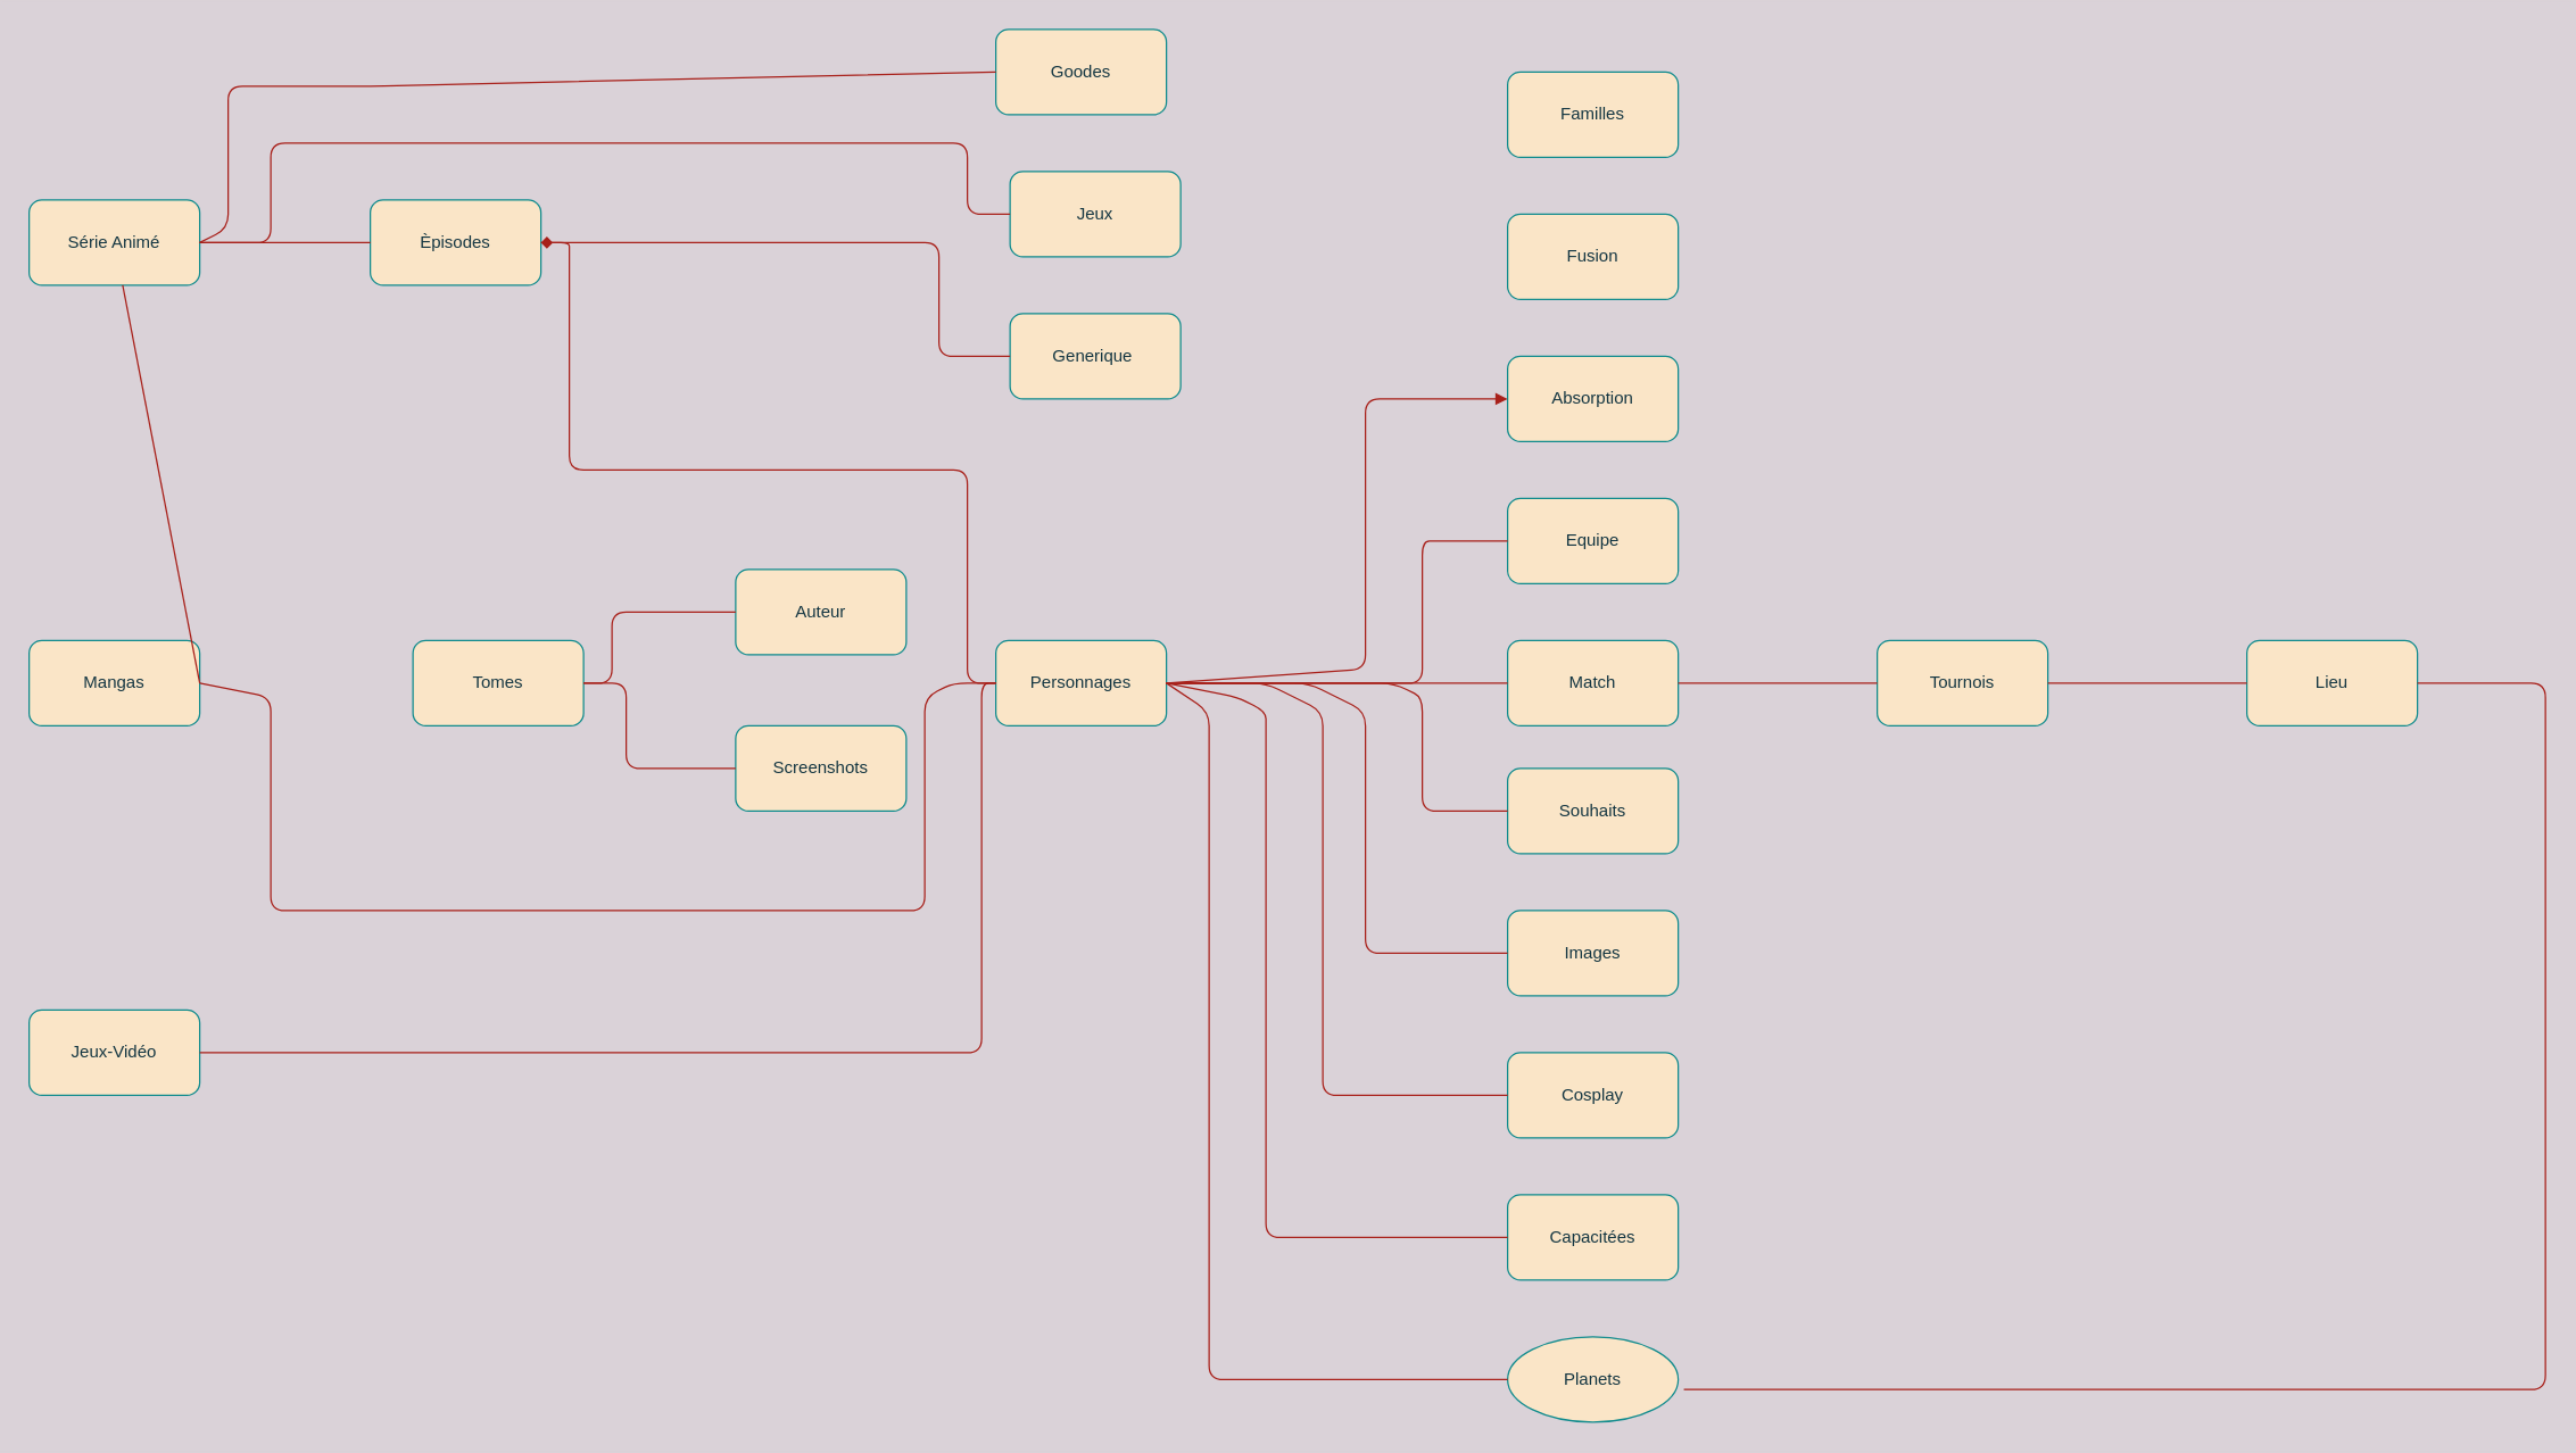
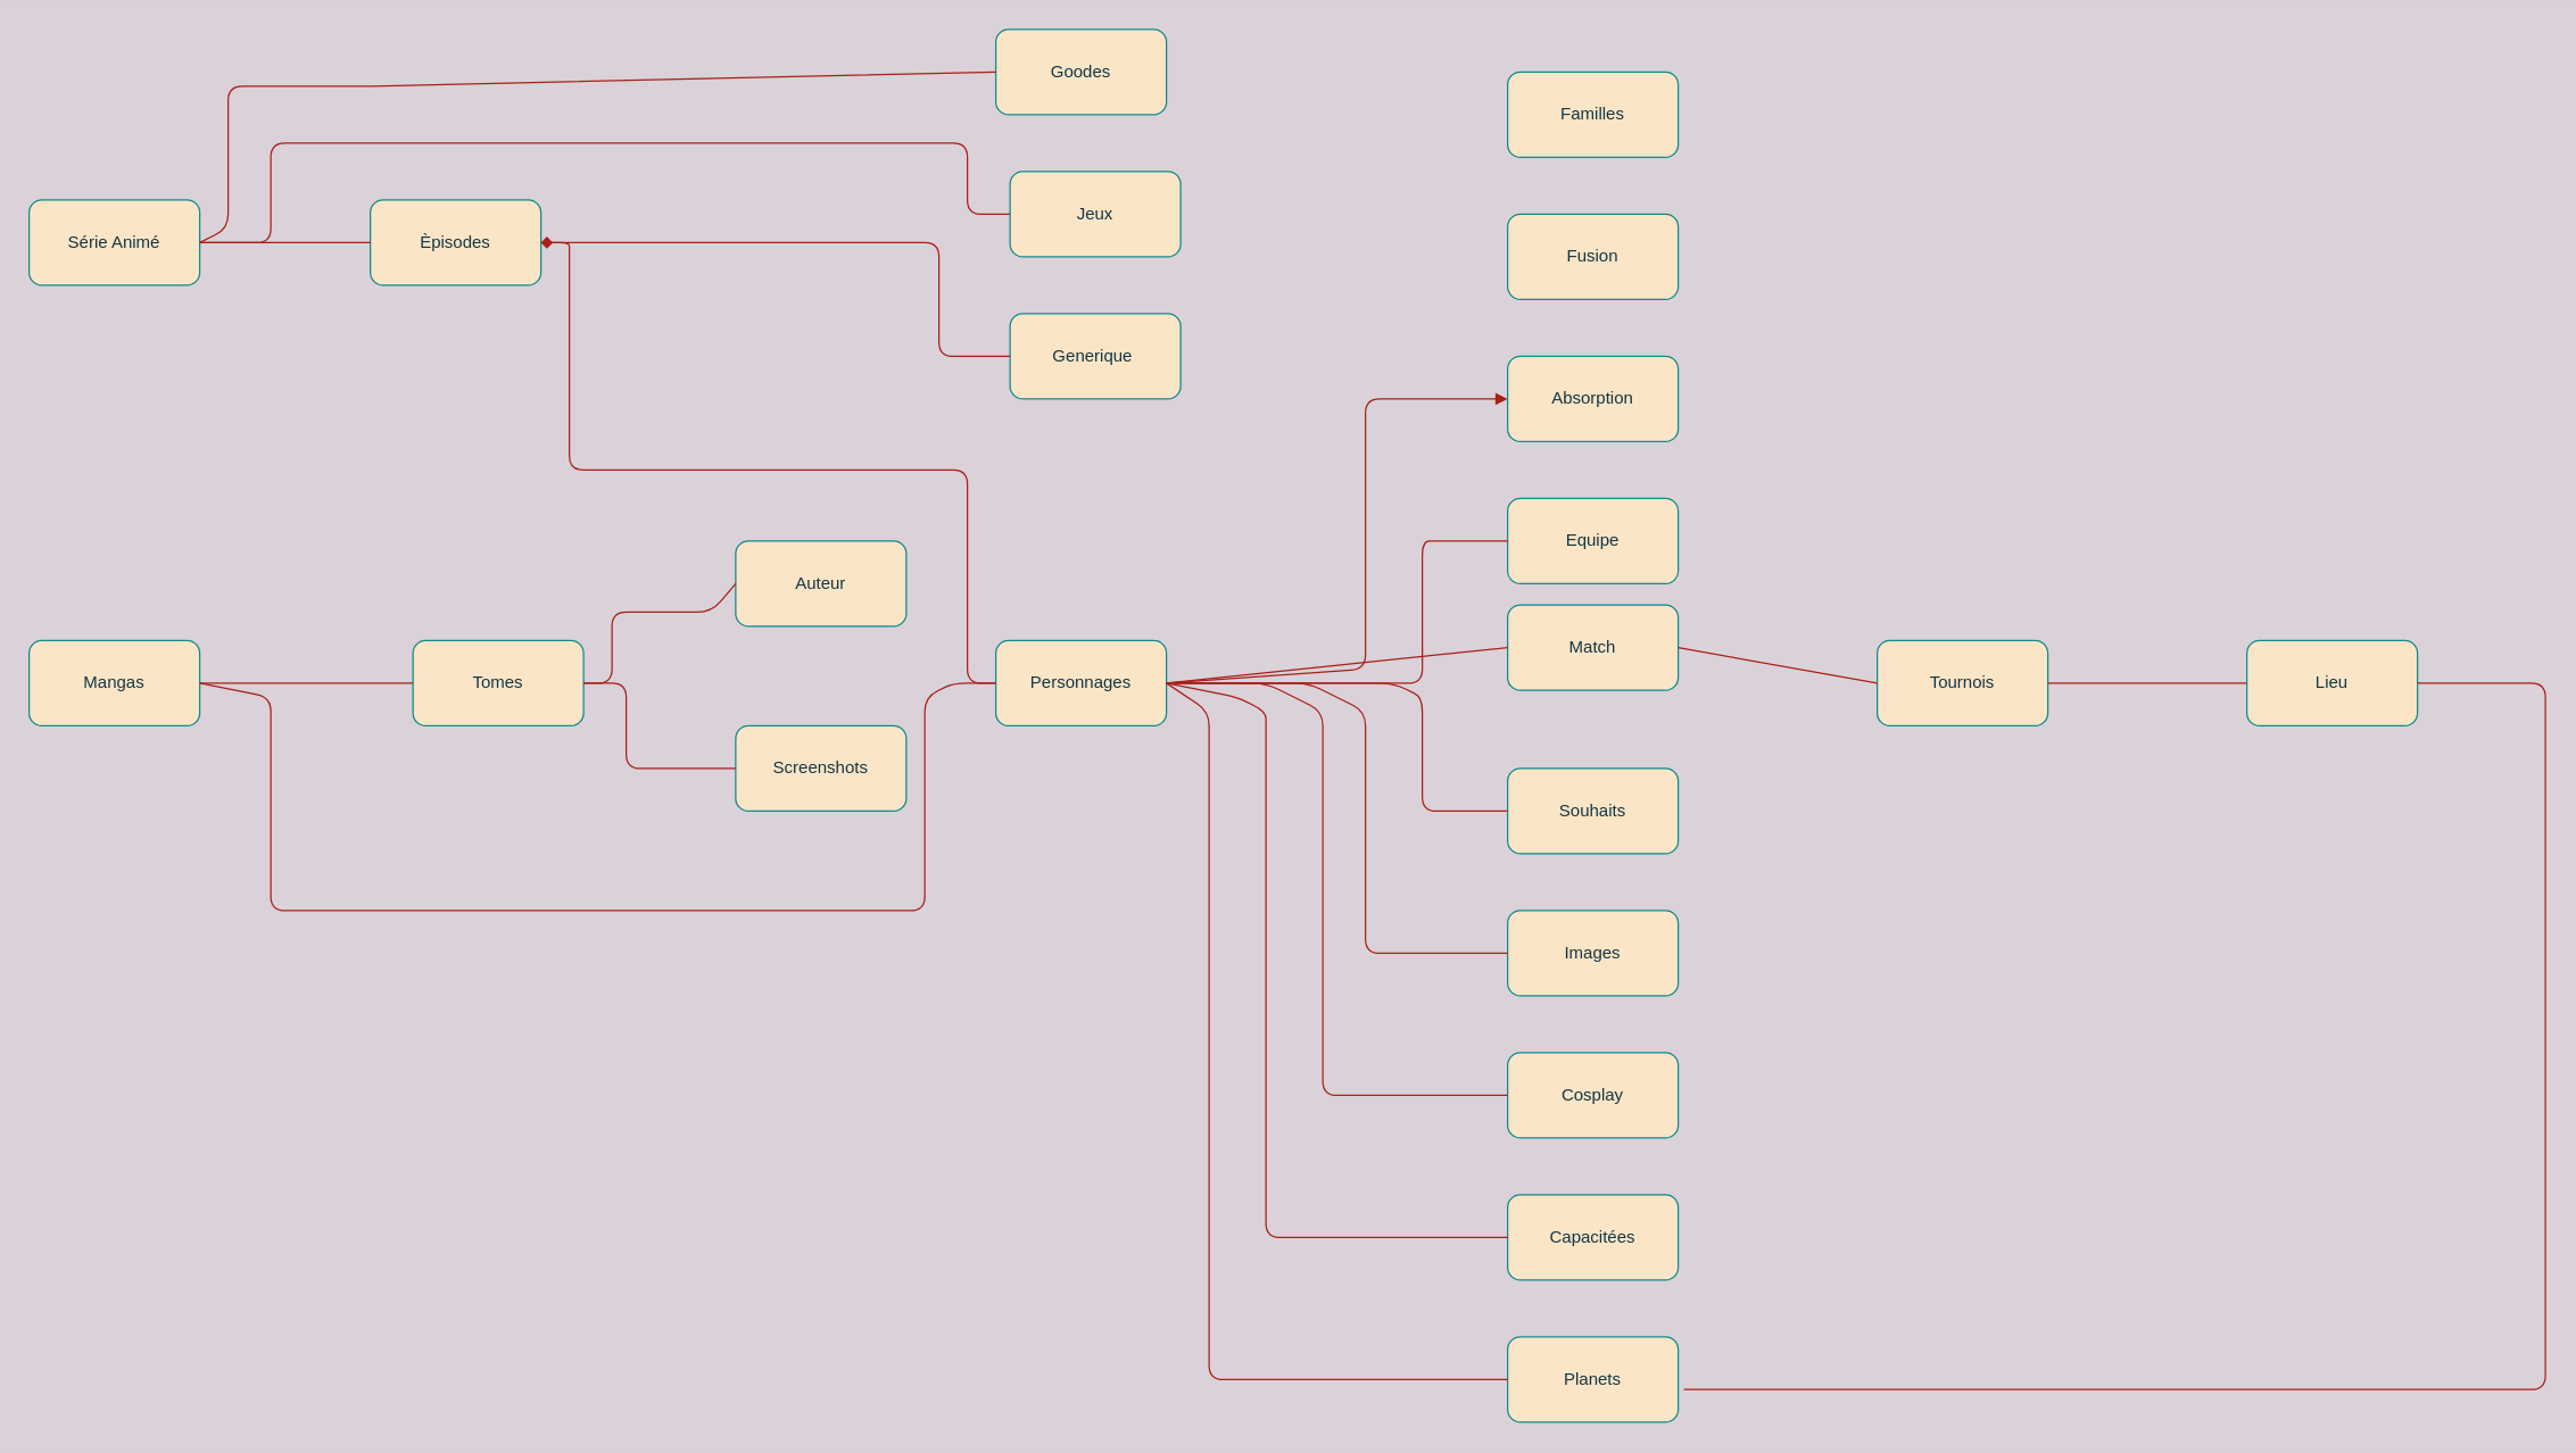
- <mxCell id="42" value="" style="endArrow=none;html=1;exitX=1;exitY=0.5;exitDx=0;exitDy=0;labelBackgroundColor=#DAD2D8;strokeColor=#A8201A;fontColor=#143642;" edge="1" parent="1" source="3" target="2"><mxGeometry width="50" height="50" relative="1" as="geometry"><mxPoint x="690" y="800" as="sourcePoint" /><mxPoint x="740" y="750" as="targetPoint" /></mxGeometry></mxCell>
+ <mxCell id="42" value="" style="endArrow=none;html=1;exitX=1;exitY=0.5;exitDx=0;exitDy=0;entryX=0;entryY=0.5;entryDx=0;entryDy=0;labelBackgroundColor=#DAD2D8;strokeColor=#A8201A;fontColor=#143642;" edge="1" parent="1" source="3" target="9"><mxGeometry width="50" height="50" relative="1" as="geometry"><mxPoint x="690" y="800" as="sourcePoint" /><mxPoint x="740" y="750" as="targetPoint" /></mxGeometry></mxCell>
- <mxCell id="11" value="Auteur" style="rounded=1;whiteSpace=wrap;html=1;fillColor=#FAE5C7;strokeColor=#0F8B8D;fontColor=#143642;" vertex="1" parent="1"><mxGeometry x="517" y="400" width="120" height="60" as="geometry" /></mxCell>
+ <mxCell id="11" value="Auteur" style="rounded=1;whiteSpace=wrap;html=1;fillColor=#FAE5C7;strokeColor=#0F8B8D;fontColor=#143642;" vertex="1" parent="1"><mxGeometry x="517" y="380" width="120" height="60" as="geometry" /></mxCell>
- <mxCell id="26" value="Match" style="rounded=1;whiteSpace=wrap;html=1;fillColor=#FAE5C7;strokeColor=#0F8B8D;fontColor=#143642;" vertex="1" parent="1"><mxGeometry x="1060" y="450" width="120" height="60" as="geometry" /></mxCell>
+ <mxCell id="26" value="Match" style="rounded=1;whiteSpace=wrap;html=1;fillColor=#FAE5C7;strokeColor=#0F8B8D;fontColor=#143642;" vertex="1" parent="1"><mxGeometry x="1060" y="425" width="120" height="60" as="geometry" /></mxCell>
- <mxCell id="4" value="Jeux-Vidéo" style="rounded=1;whiteSpace=wrap;html=1;fillColor=#FAE5C7;strokeColor=#0F8B8D;fontColor=#143642;" vertex="1" parent="1"><mxGeometry x="20" y="710" width="120" height="60" as="geometry" /></mxCell>
- <mxCell id="17" value="" style="endArrow=none;html=1;exitX=1;exitY=0.5;exitDx=0;exitDy=0;entryX=0;entryY=0.5;entryDx=0;entryDy=0;labelBackgroundColor=#DAD2D8;strokeColor=#A8201A;fontColor=#143642;" edge="1" parent="1" source="4" target="6"><mxGeometry width="50" height="50" relative="1" as="geometry"><mxPoint x="190" y="740" as="sourcePoint" /><mxPoint x="240" y="690" as="targetPoint" /><Array as="points"><mxPoint x="690" y="740" /><mxPoint x="690" y="480" /></Array></mxGeometry></mxCell>
- <mxCell id="28" value="Planets" style="ellipse;whiteSpace=wrap;html=1;fillColor=#FAE5C7;strokeColor=#0F8B8D;fontColor=#143642;" vertex="1" parent="1"><mxGeometry x="1060" y="940" width="120" height="60" as="geometry" /></mxCell>
+ <mxCell id="28" value="Planets" style="rounded=1;whiteSpace=wrap;html=1;fillColor=#FAE5C7;strokeColor=#0F8B8D;fontColor=#143642;" vertex="1" parent="1"><mxGeometry x="1060" y="940" width="120" height="60" as="geometry" /></mxCell>
